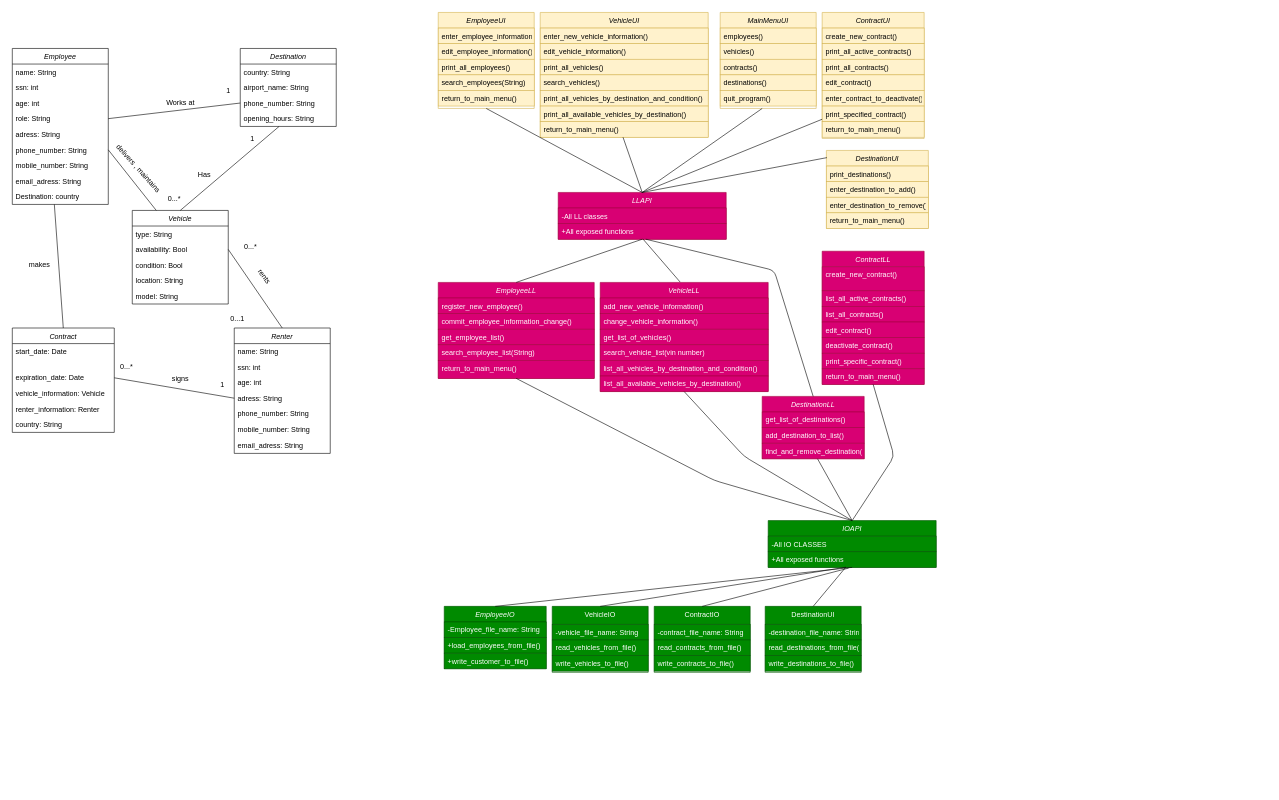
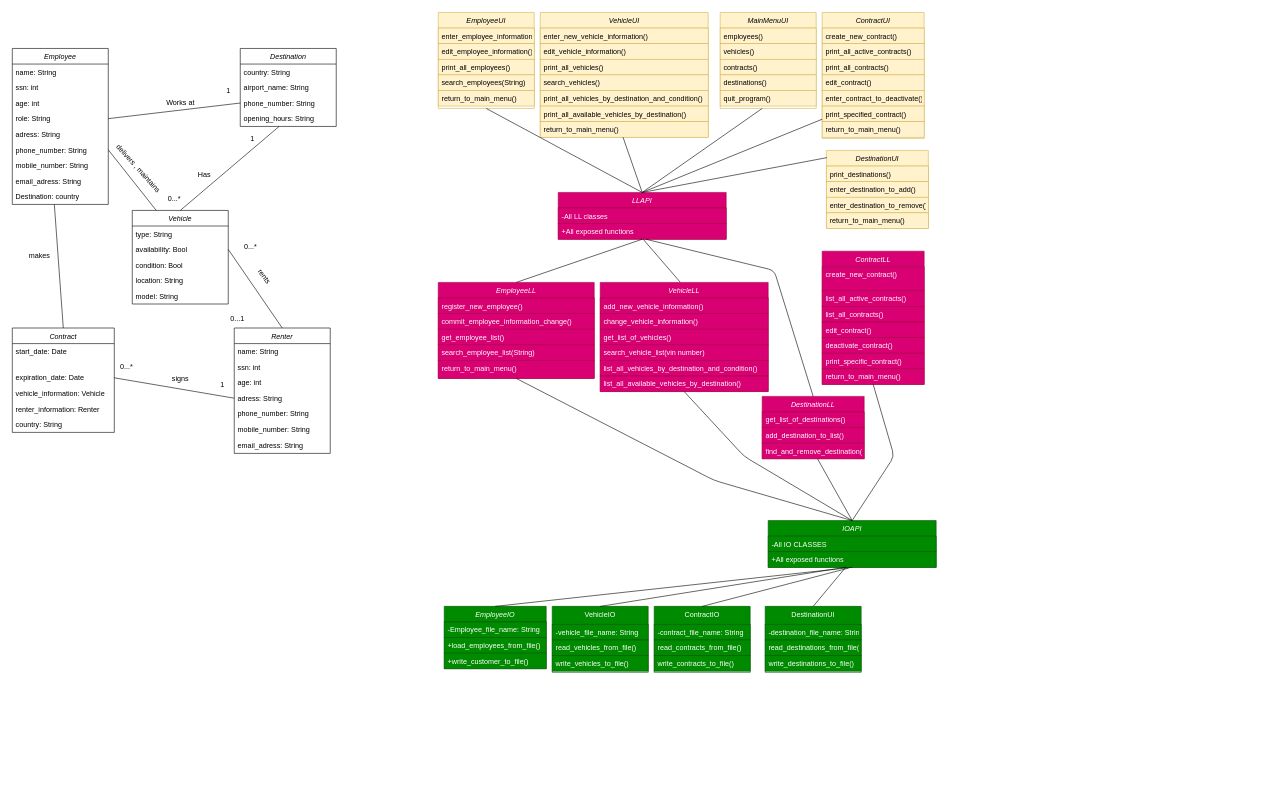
- <mxCell id="135" value="makes" style="text;html=1;align=center;verticalAlign=middle;resizable=0;points=[];autosize=1;" parent="1" vertex="1"><mxGeometry x="40" y="430" width="50" height="20" as="geometry" /></mxCell>
+ <mxCell id="135" value="makes" style="text;html=1;align=center;verticalAlign=middle;resizable=0;points=[];autosize=1;" parent="1" vertex="1"><mxGeometry x="40" y="415" width="50" height="20" as="geometry" /></mxCell>
